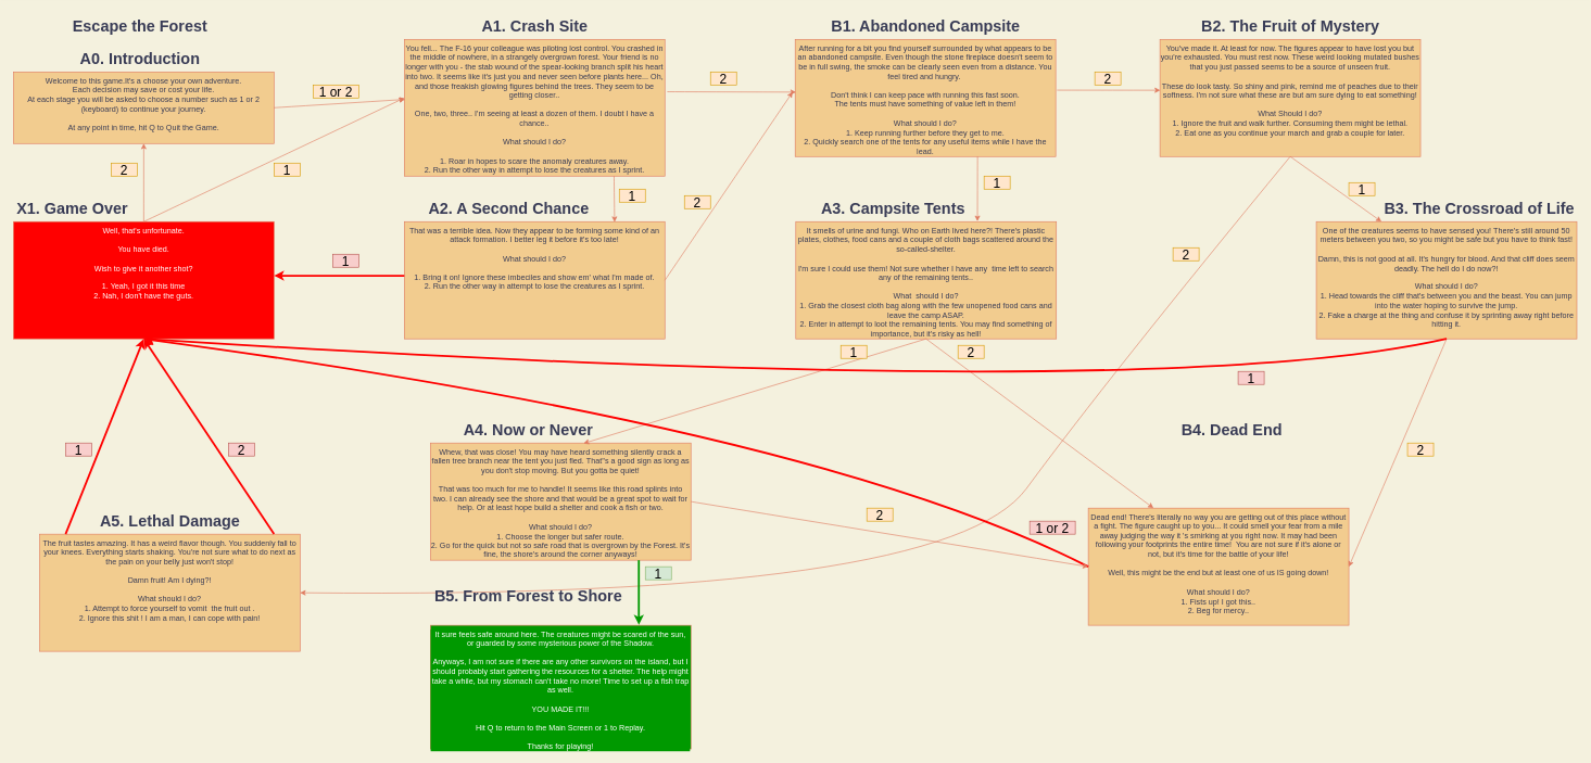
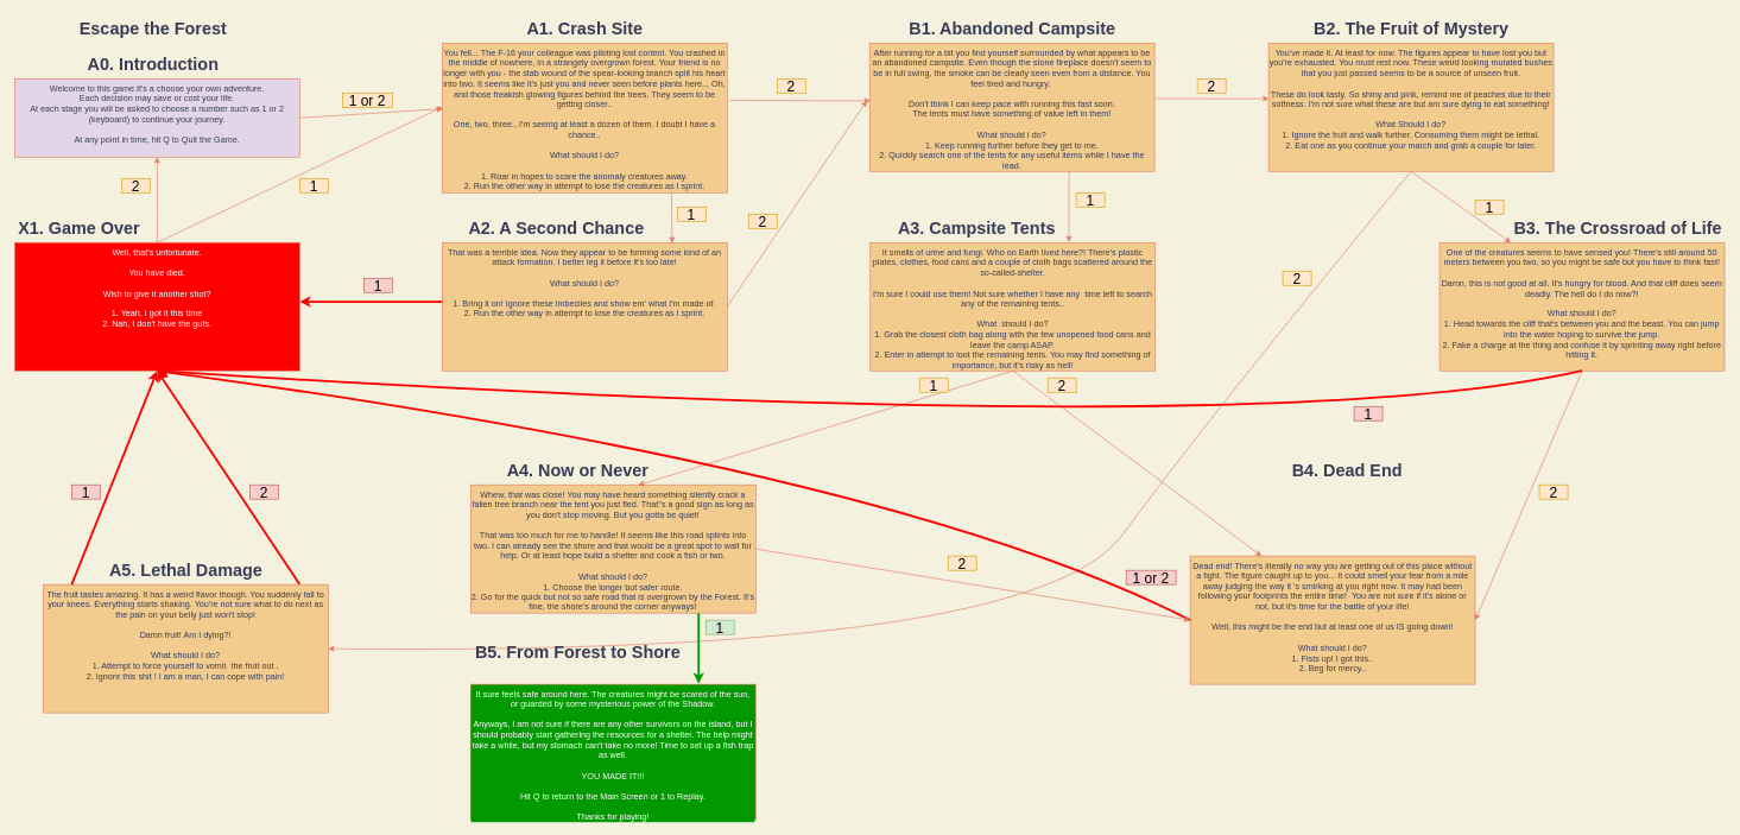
- <mxCell id="2" value="Welcome to this game.It's a choose your own adventure.&lt;br&gt;Each decision may save or cost your life.&lt;br&gt;At each stage you will be asked to choose a number such as 1 or 2 (keyboard) to continue your journey.&lt;br&gt;&lt;br&gt;At any point in time, hit Q to Quit the Game." style="rounded=0;whiteSpace=wrap;html=1;horizontal=1;verticalAlign=top;fontSize=12;fillColor=#F2CC8F;strokeColor=#E07A5F;fontColor=#393C56;" vertex="1" parent="1"><mxGeometry x="20" y="110" width="400" height="110" as="geometry" /></mxCell>
+ <mxCell id="2" value="Welcome to this game.It's a choose your own adventure.&lt;br&gt;Each decision may save or cost your life.&lt;br&gt;At each stage you will be asked to choose a number such as 1 or 2 (keyboard) to continue your journey.&lt;br&gt;&lt;br&gt;At any point in time, hit Q to Quit the Game." style="rounded=0;whiteSpace=wrap;html=1;horizontal=1;verticalAlign=top;fontSize=12;fillColor=#e1d5e7;strokeColor=#E07A5F;fontColor=#393C56;" vertex="1" parent="1"><mxGeometry x="20" y="110" width="400" height="110" as="geometry" /></mxCell>
